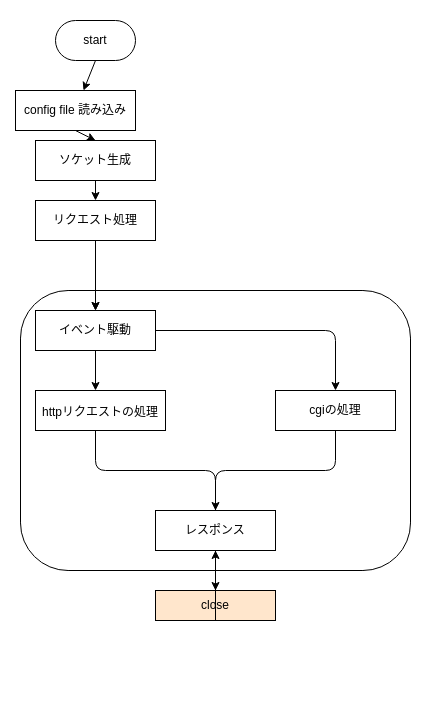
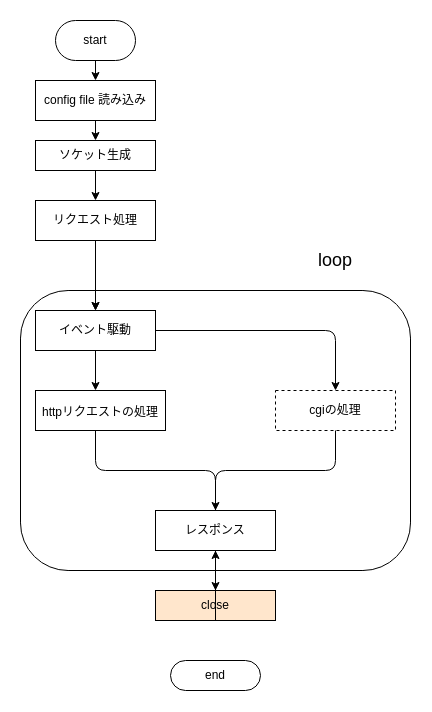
- <mxCell id="4" value="config file 読み込み" style="rounded=0;whiteSpace=wrap;html=1;" parent="1" vertex="1"><mxGeometry x="15" y="90" width="120" height="40" as="geometry" /></mxCell>
+ <mxCell id="4" value="config file 読み込み" style="rounded=0;whiteSpace=wrap;html=1;" parent="1" vertex="1"><mxGeometry x="35" y="80" width="120" height="40" as="geometry" /></mxCell>
- <mxCell id="7" value="ソケット生成" style="rounded=0;whiteSpace=wrap;html=1;" vertex="1" parent="1"><mxGeometry x="35" y="140" width="120" height="40" as="geometry" /></mxCell>
+ <mxCell id="7" value="ソケット生成" style="rounded=0;whiteSpace=wrap;html=1;" vertex="1" parent="1"><mxGeometry x="35" y="140" width="120" height="30" as="geometry" /></mxCell>
+ <mxCell id="11" value="&lt;font style=&quot;font-size: 18px;&quot;&gt;loop&lt;/font&gt;" style="text;html=1;strokeColor=none;fillColor=none;align=center;verticalAlign=middle;whiteSpace=wrap;rounded=0;" vertex="1" parent="1"><mxGeometry x="300" y="245" width="70" height="30" as="geometry" /></mxCell>
- <mxCell id="17" value="cgiの処理" style="rounded=0;whiteSpace=wrap;html=1;fontSize=12;" vertex="1" parent="1"><mxGeometry x="275" y="390" width="120" height="40" as="geometry" /></mxCell>
+ <mxCell id="17" value="cgiの処理" style="rounded=0;whiteSpace=wrap;html=1;fontSize=12;dashed=1;" vertex="1" parent="1"><mxGeometry x="275" y="390" width="120" height="40" as="geometry" /></mxCell>
+ <mxCell id="24" value="end" style="rounded=1;whiteSpace=wrap;html=1;fontSize=12;arcSize=50;" vertex="1" parent="1"><mxGeometry x="170" y="660" width="90" height="30" as="geometry" /></mxCell>
